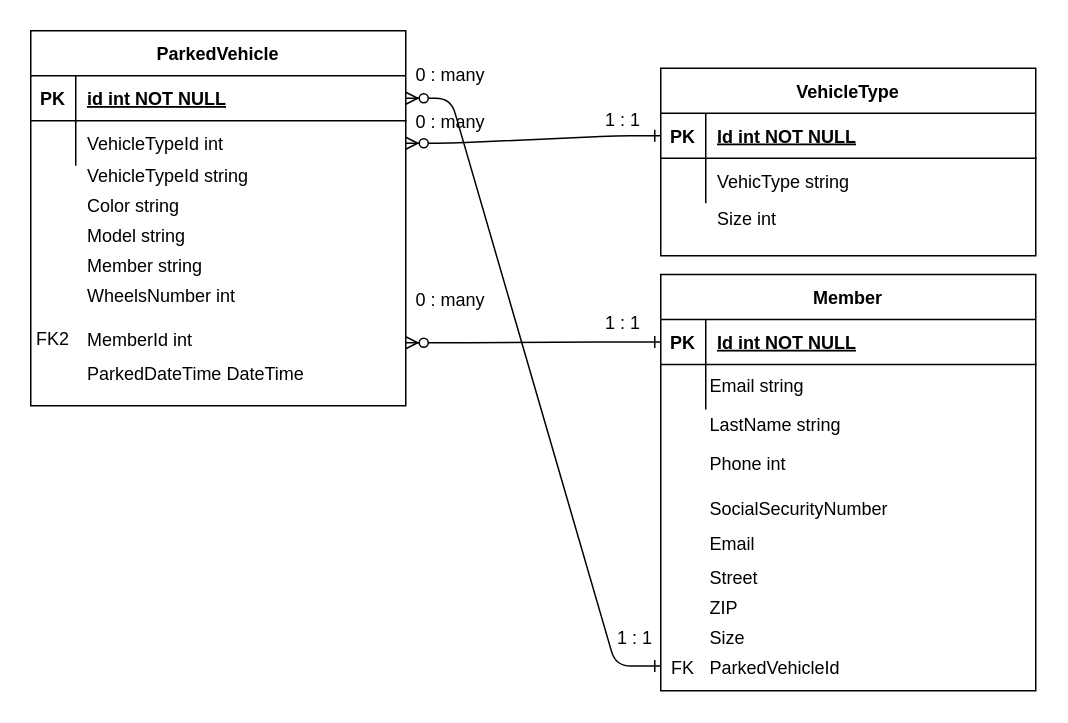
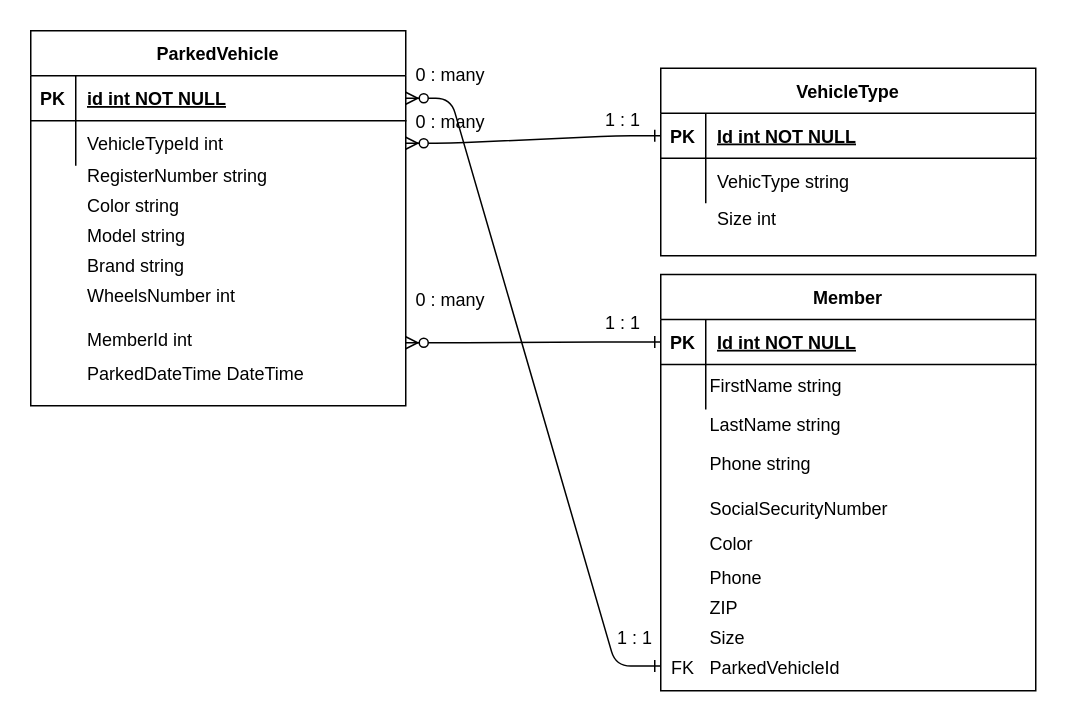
- <mxCell id="10" value="VehicleTypeId string" style="shape=partialRectangle;overflow=hidden;connectable=0;fillColor=none;top=0;left=0;bottom=0;right=0;align=left;spacingLeft=6;" parent="1" vertex="1"><mxGeometry x="50" y="100" width="220" height="33" as="geometry" /></mxCell>
+ <mxCell id="10" value="RegisterNumber string" style="shape=partialRectangle;overflow=hidden;connectable=0;fillColor=none;top=0;left=0;bottom=0;right=0;align=left;spacingLeft=6;" parent="1" vertex="1"><mxGeometry x="50" y="100" width="220" height="33" as="geometry" /></mxCell>
- <mxCell id="13" value="Member string" style="shape=partialRectangle;overflow=hidden;connectable=0;fillColor=none;top=0;left=0;bottom=0;right=0;align=left;spacingLeft=6;" parent="1" vertex="1"><mxGeometry x="50" y="160" width="220" height="33" as="geometry" /></mxCell>
+ <mxCell id="13" value="Brand string" style="shape=partialRectangle;overflow=hidden;connectable=0;fillColor=none;top=0;left=0;bottom=0;right=0;align=left;spacingLeft=6;" parent="1" vertex="1"><mxGeometry x="50" y="160" width="220" height="33" as="geometry" /></mxCell>
- <mxCell id="23" value="FK2" style="shape=partialRectangle;overflow=hidden;connectable=0;fillColor=none;top=0;left=0;bottom=0;right=0;fontStyle=0;" parent="1" vertex="1"><mxGeometry x="20" y="210" width="30" height="30" as="geometry" /></mxCell>
- <mxCell id="38" value="Email string" style="shape=partialRectangle;overflow=hidden;connectable=0;fillColor=none;top=0;left=0;bottom=0;right=0;align=left;spacingLeft=6;" parent="1" vertex="1"><mxGeometry x="465" y="241.114" width="220" height="30.058" as="geometry" /></mxCell>
+ <mxCell id="38" value="FirstName string" style="shape=partialRectangle;overflow=hidden;connectable=0;fillColor=none;top=0;left=0;bottom=0;right=0;align=left;spacingLeft=6;" parent="1" vertex="1"><mxGeometry x="465" y="241.114" width="220" height="30.058" as="geometry" /></mxCell>
- <mxCell id="40" value="Phone int" style="shape=partialRectangle;overflow=hidden;connectable=0;fillColor=none;top=0;left=0;bottom=0;right=0;align=left;spacingLeft=6;" parent="1" vertex="1"><mxGeometry x="465" y="293.215" width="220" height="30.058" as="geometry" /></mxCell>
+ <mxCell id="40" value="Phone string" style="shape=partialRectangle;overflow=hidden;connectable=0;fillColor=none;top=0;left=0;bottom=0;right=0;align=left;spacingLeft=6;" parent="1" vertex="1"><mxGeometry x="465" y="293.215" width="220" height="30.058" as="geometry" /></mxCell>
- <mxCell id="42" value="Email" style="shape=partialRectangle;overflow=hidden;connectable=0;fillColor=none;top=0;left=0;bottom=0;right=0;align=left;spacingLeft=6;" parent="1" vertex="1"><mxGeometry x="465" y="346.318" width="220" height="30.058" as="geometry" /></mxCell>
+ <mxCell id="42" value="Color" style="shape=partialRectangle;overflow=hidden;connectable=0;fillColor=none;top=0;left=0;bottom=0;right=0;align=left;spacingLeft=6;" parent="1" vertex="1"><mxGeometry x="465" y="346.318" width="220" height="30.058" as="geometry" /></mxCell>
- <mxCell id="43" value="Street" style="shape=partialRectangle;overflow=hidden;connectable=0;fillColor=none;top=0;left=0;bottom=0;right=0;align=left;spacingLeft=6;" parent="1" vertex="1"><mxGeometry x="465" y="369.363" width="220" height="30.058" as="geometry" /></mxCell>
+ <mxCell id="43" value="Phone" style="shape=partialRectangle;overflow=hidden;connectable=0;fillColor=none;top=0;left=0;bottom=0;right=0;align=left;spacingLeft=6;" parent="1" vertex="1"><mxGeometry x="465" y="369.363" width="220" height="30.058" as="geometry" /></mxCell>
